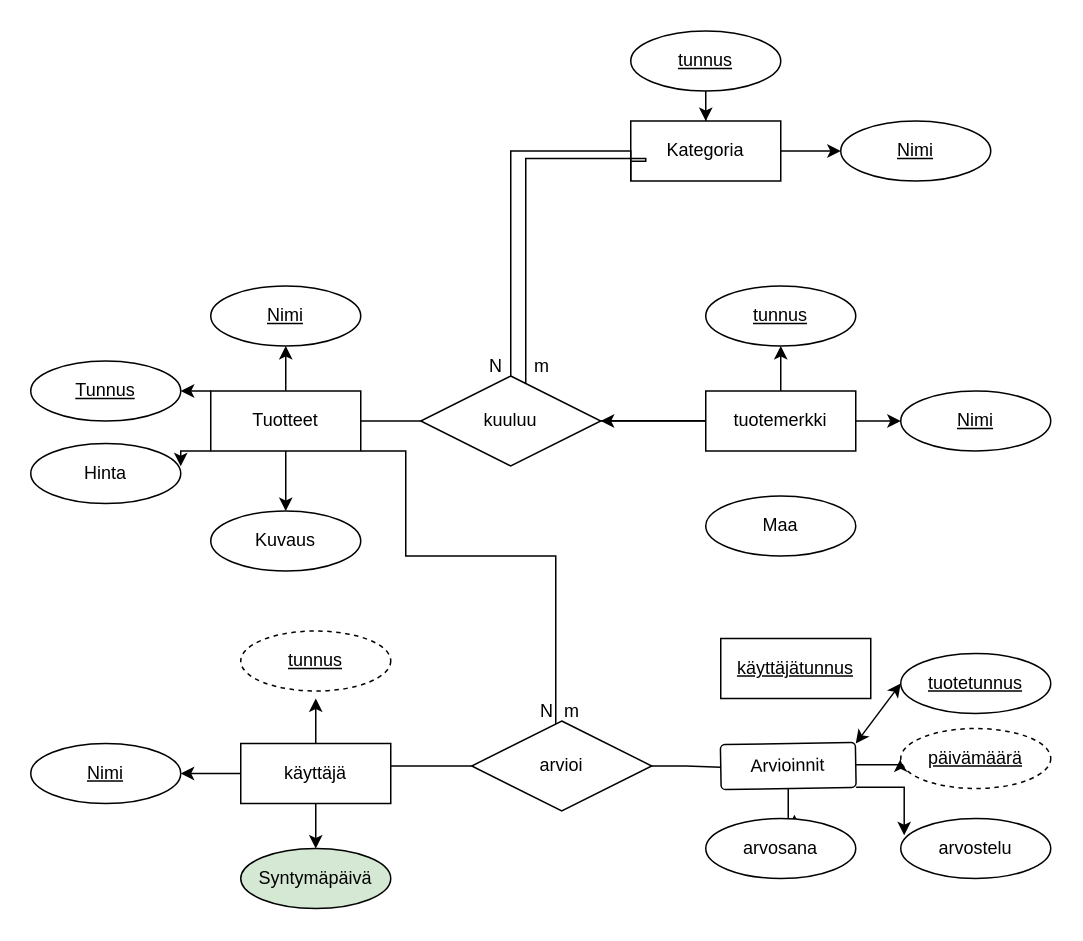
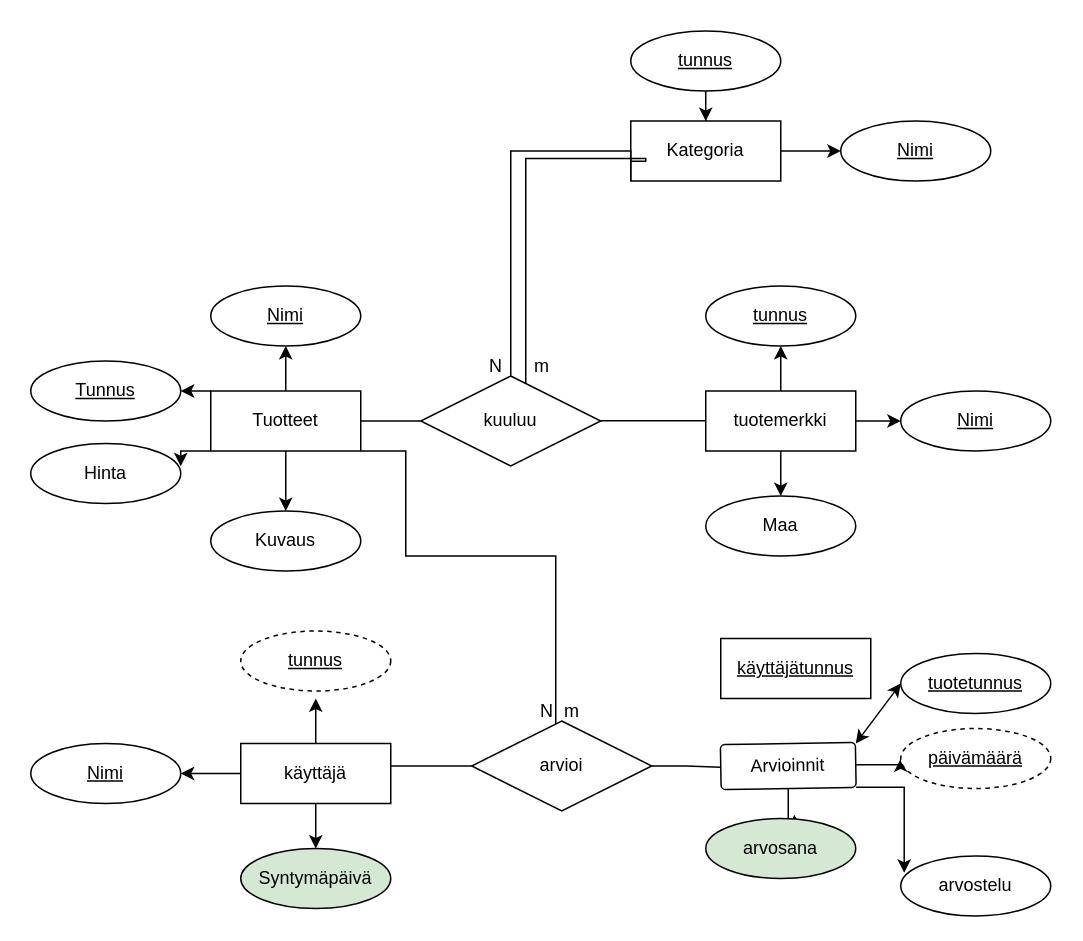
- <mxCell id="20" style="edgeStyle=orthogonalEdgeStyle;rounded=0;orthogonalLoop=1;jettySize=auto;html=1;" edge="1" parent="1" source="22" target="43"><mxGeometry relative="1" as="geometry" /></mxCell>
+ <mxCell id="20" style="edgeStyle=orthogonalEdgeStyle;rounded=0;orthogonalLoop=1;jettySize=auto;html=1;entryX=0.5;entryY=0;entryDx=0;entryDy=0;" edge="1" parent="1" source="22" target="25"><mxGeometry relative="1" as="geometry" /></mxCell>
- <mxCell id="38" value="arvosana" style="ellipse;whiteSpace=wrap;html=1;align=center;" vertex="1" parent="1"><mxGeometry x="470" y="545" width="100" height="40" as="geometry" /></mxCell>
+ <mxCell id="38" value="arvosana" style="ellipse;whiteSpace=wrap;html=1;align=center;fillColor=#d5e8d4;" vertex="1" parent="1"><mxGeometry x="470" y="545" width="100" height="40" as="geometry" /></mxCell>
- <mxCell id="39" value="arvostelu" style="ellipse;whiteSpace=wrap;html=1;align=center;" vertex="1" parent="1"><mxGeometry x="600" y="545" width="100" height="40" as="geometry" /></mxCell>
+ <mxCell id="39" value="arvostelu" style="ellipse;whiteSpace=wrap;html=1;align=center;" vertex="1" parent="1"><mxGeometry x="600" y="570" width="100" height="40" as="geometry" /></mxCell>
